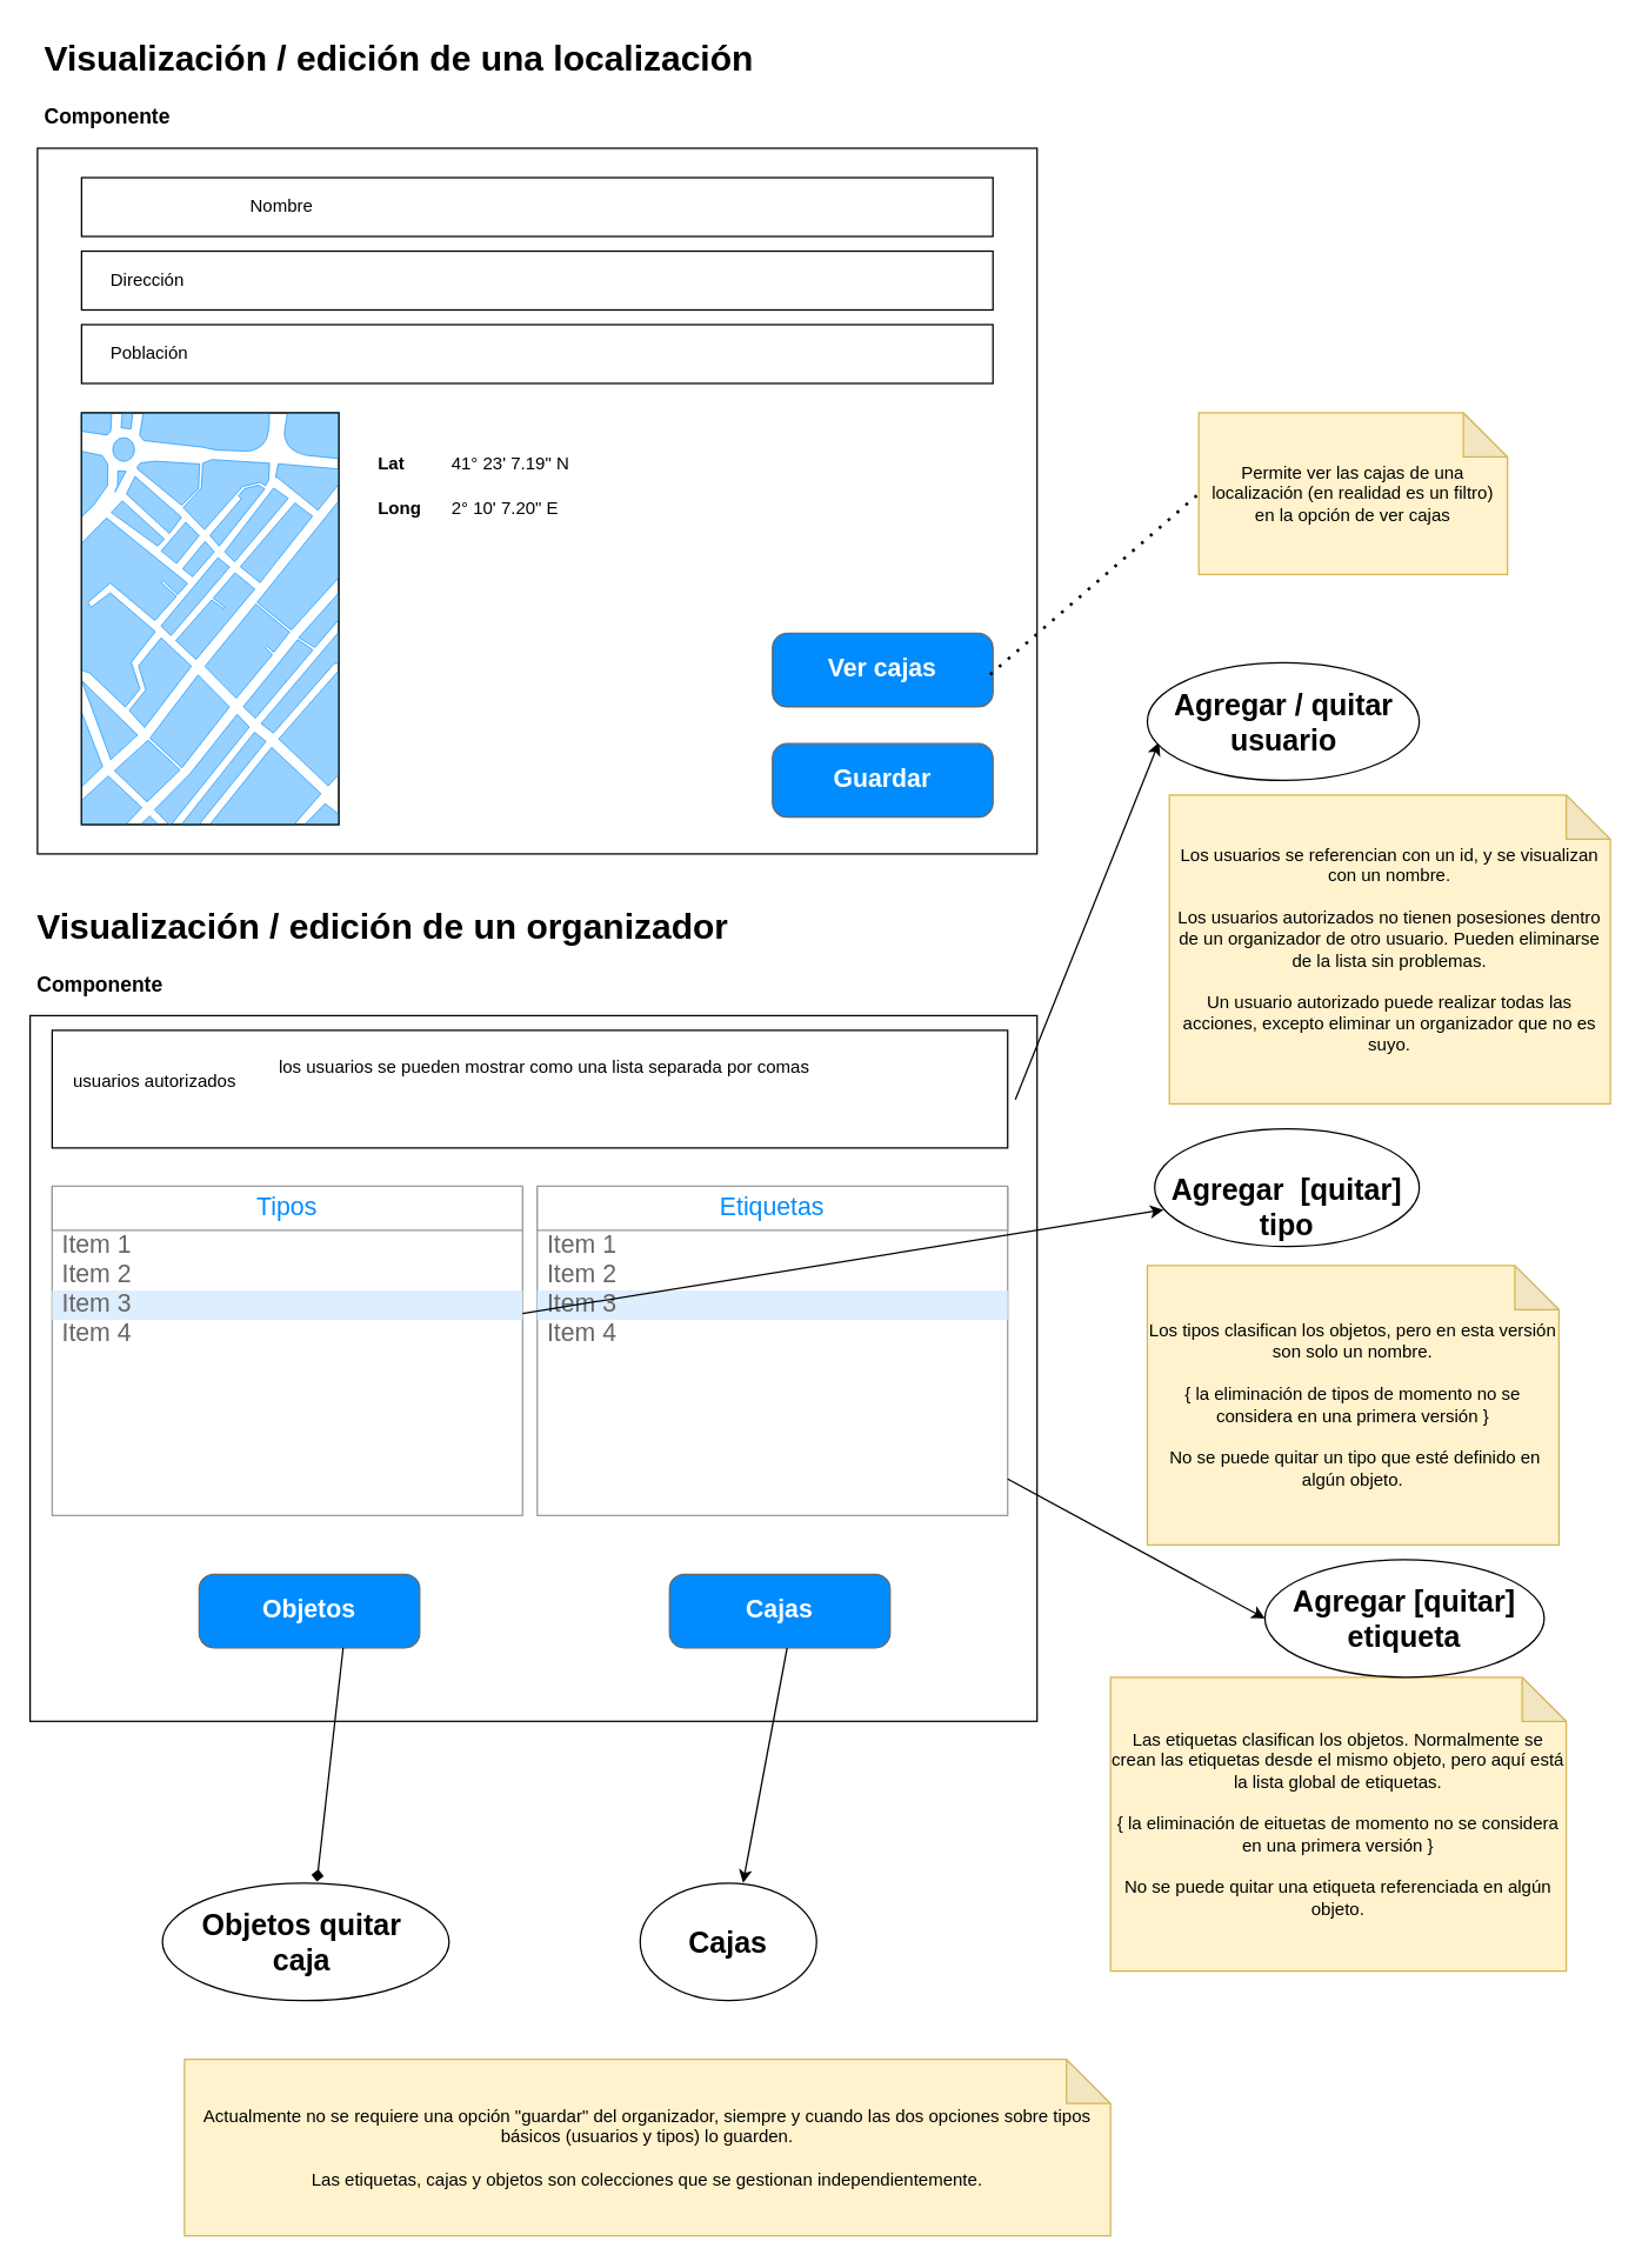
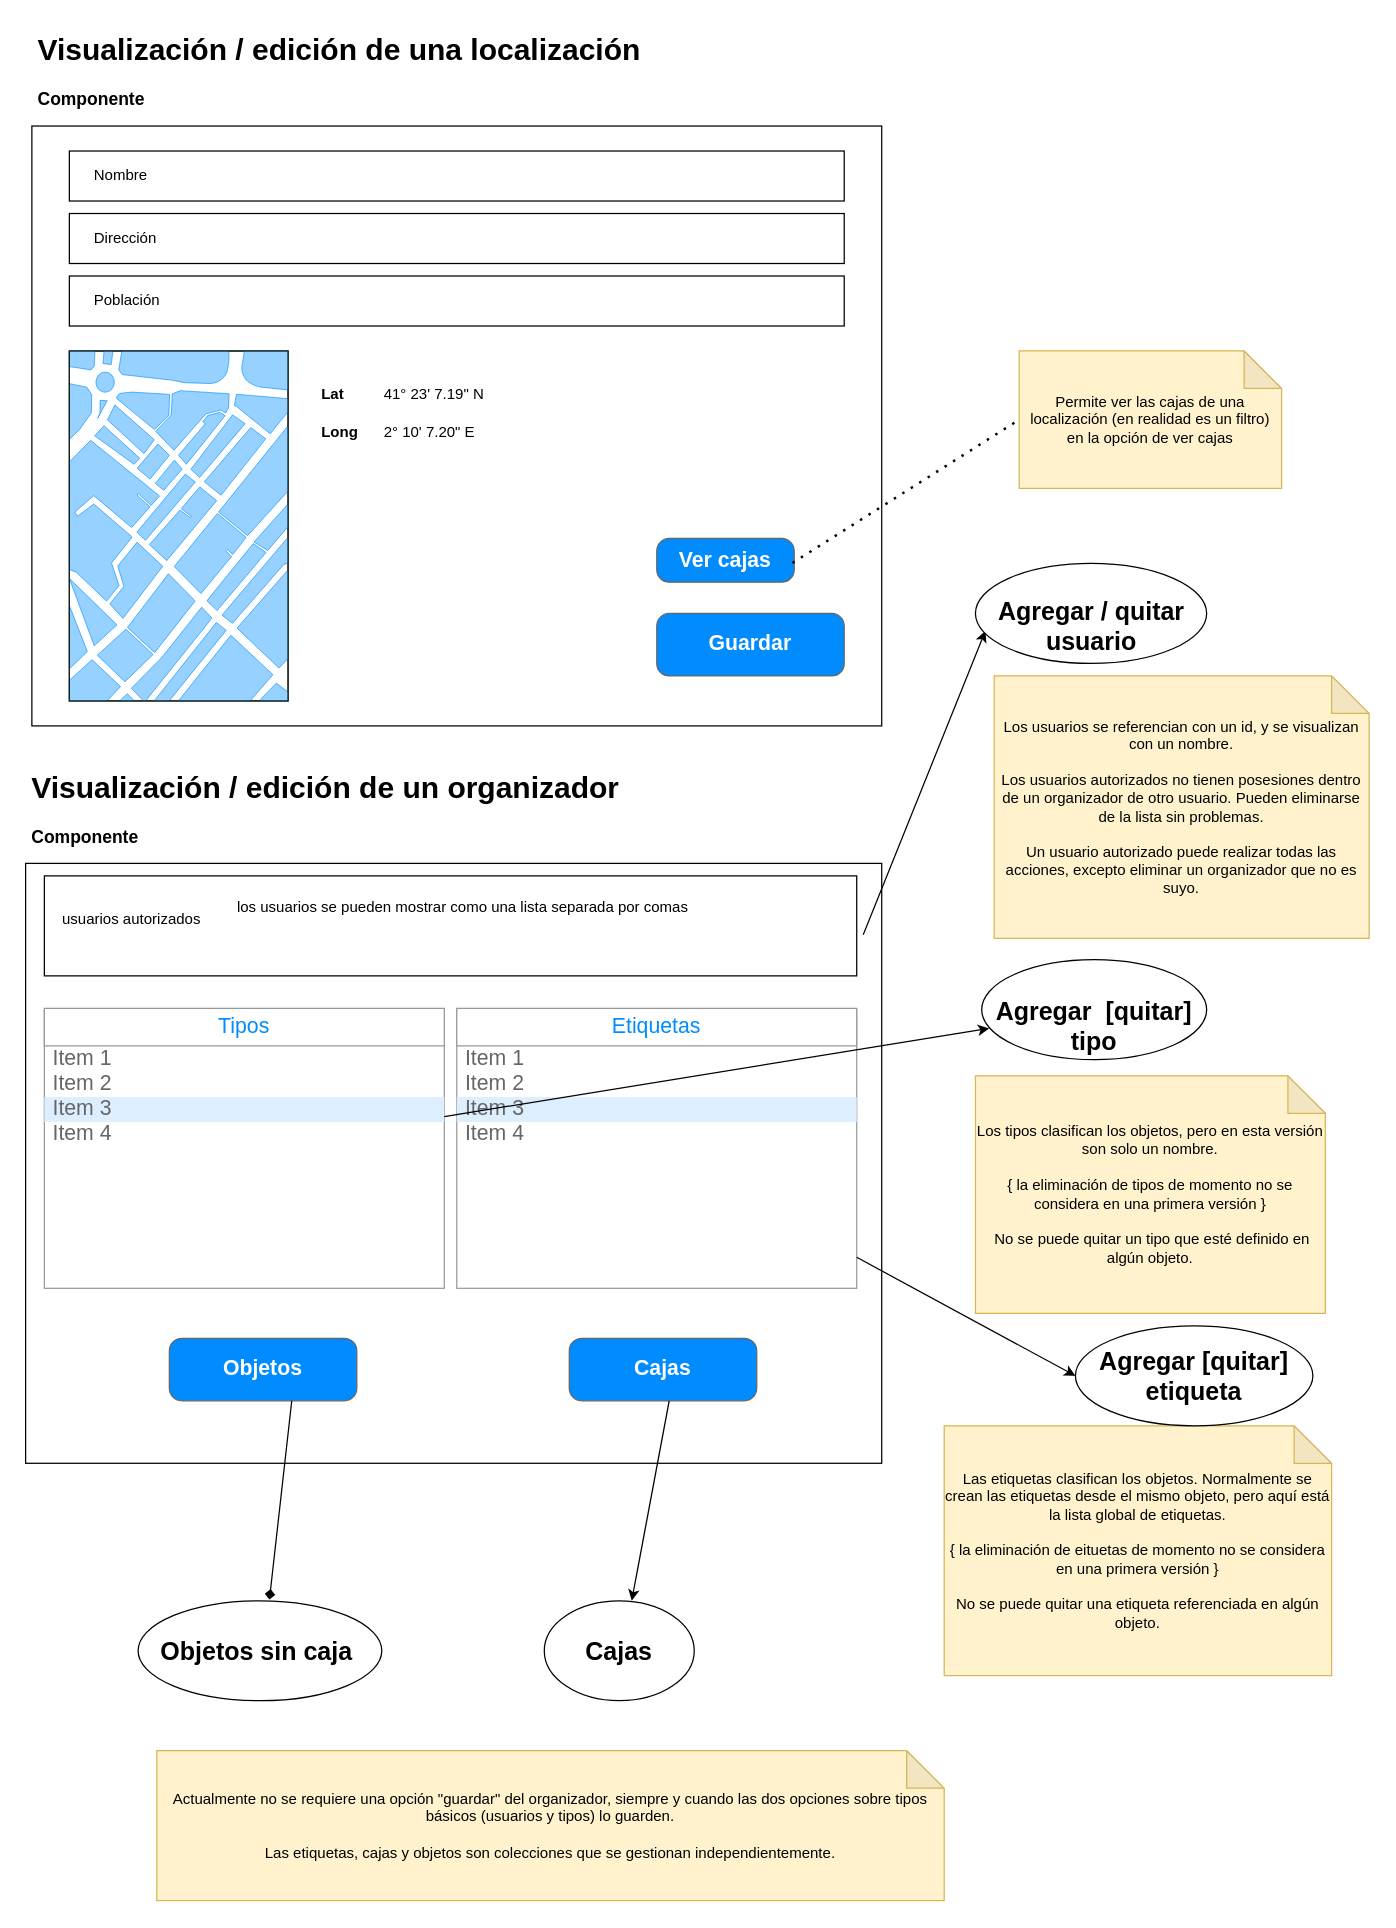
- <mxCell id="7" value="Nombre" style="text;html=1;strokeColor=none;fillColor=none;align=left;verticalAlign=middle;whiteSpace=wrap;rounded=0;" vertex="1" parent="5"><mxGeometry x="113.235" y="5" width="273.529" height="30" as="geometry" /></mxCell>
+ <mxCell id="7" value="Nombre" style="text;html=1;strokeColor=none;fillColor=none;align=left;verticalAlign=middle;whiteSpace=wrap;rounded=0;" vertex="1" parent="5"><mxGeometry x="18.235" y="5" width="273.529" height="30" as="geometry" /></mxCell>
- <mxCell id="20" value="Ver cajas" style="strokeWidth=1;shadow=0;dashed=0;align=center;html=1;shape=mxgraph.mockup.buttons.button;strokeColor=#666666;fontColor=#ffffff;mainText=;buttonStyle=round;fontSize=17;fontStyle=1;fillColor=#008cff;whiteSpace=wrap;" vertex="1" parent="1"><mxGeometry x="525" y="430" width="150" height="50" as="geometry" /></mxCell>
+ <mxCell id="20" value="Ver cajas" style="strokeWidth=1;shadow=0;dashed=0;align=center;html=1;shape=mxgraph.mockup.buttons.button;strokeColor=#666666;fontColor=#ffffff;mainText=;buttonStyle=round;fontSize=17;fontStyle=1;fillColor=#008cff;whiteSpace=wrap;" vertex="1" parent="1"><mxGeometry x="525" y="430" width="110" height="35" as="geometry" /></mxCell>
- <mxCell id="54" value="Agregar / quitar usuario" style="text;html=1;strokeColor=none;fillColor=none;align=center;verticalAlign=middle;whiteSpace=wrap;rounded=0;fontSize=20;fontStyle=1" vertex="1" parent="52"><mxGeometry x="12.5" y="12.5" width="160" height="55" as="geometry" /></mxCell>
+ <mxCell id="54" value="Agregar / quitar usuario" style="text;html=1;strokeColor=none;fillColor=none;align=center;verticalAlign=middle;whiteSpace=wrap;rounded=0;fontSize=20;fontStyle=1" vertex="1" parent="52"><mxGeometry x="12.5" y="22.5" width="160" height="55" as="geometry" /></mxCell>
- <mxCell id="21" value="Guardar" style="strokeWidth=1;shadow=0;dashed=0;align=center;html=1;shape=mxgraph.mockup.buttons.button;strokeColor=#666666;fontColor=#ffffff;mainText=;buttonStyle=round;fontSize=17;fontStyle=1;fillColor=#008cff;whiteSpace=wrap;" vertex="1" parent="1"><mxGeometry x="525" y="505" width="150" height="50" as="geometry" /></mxCell>
+ <mxCell id="21" value="Guardar" style="strokeWidth=1;shadow=0;dashed=0;align=center;html=1;shape=mxgraph.mockup.buttons.button;strokeColor=#666666;fontColor=#ffffff;mainText=;buttonStyle=round;fontSize=17;fontStyle=1;fillColor=#008cff;whiteSpace=wrap;" vertex="1" parent="1"><mxGeometry x="525" y="490" width="150" height="50" as="geometry" /></mxCell>
- <mxCell id="63" value="Objetos quitar caja" style="text;html=1;strokeColor=none;fillColor=none;align=center;verticalAlign=middle;whiteSpace=wrap;rounded=0;fontSize=20;fontStyle=1" vertex="1" parent="61"><mxGeometry x="15" width="160" height="80" as="geometry" /></mxCell>
+ <mxCell id="63" value="Objetos sin caja" style="text;html=1;strokeColor=none;fillColor=none;align=center;verticalAlign=middle;whiteSpace=wrap;rounded=0;fontSize=20;fontStyle=1" vertex="1" parent="61"><mxGeometry x="15" width="160" height="80" as="geometry" /></mxCell>
